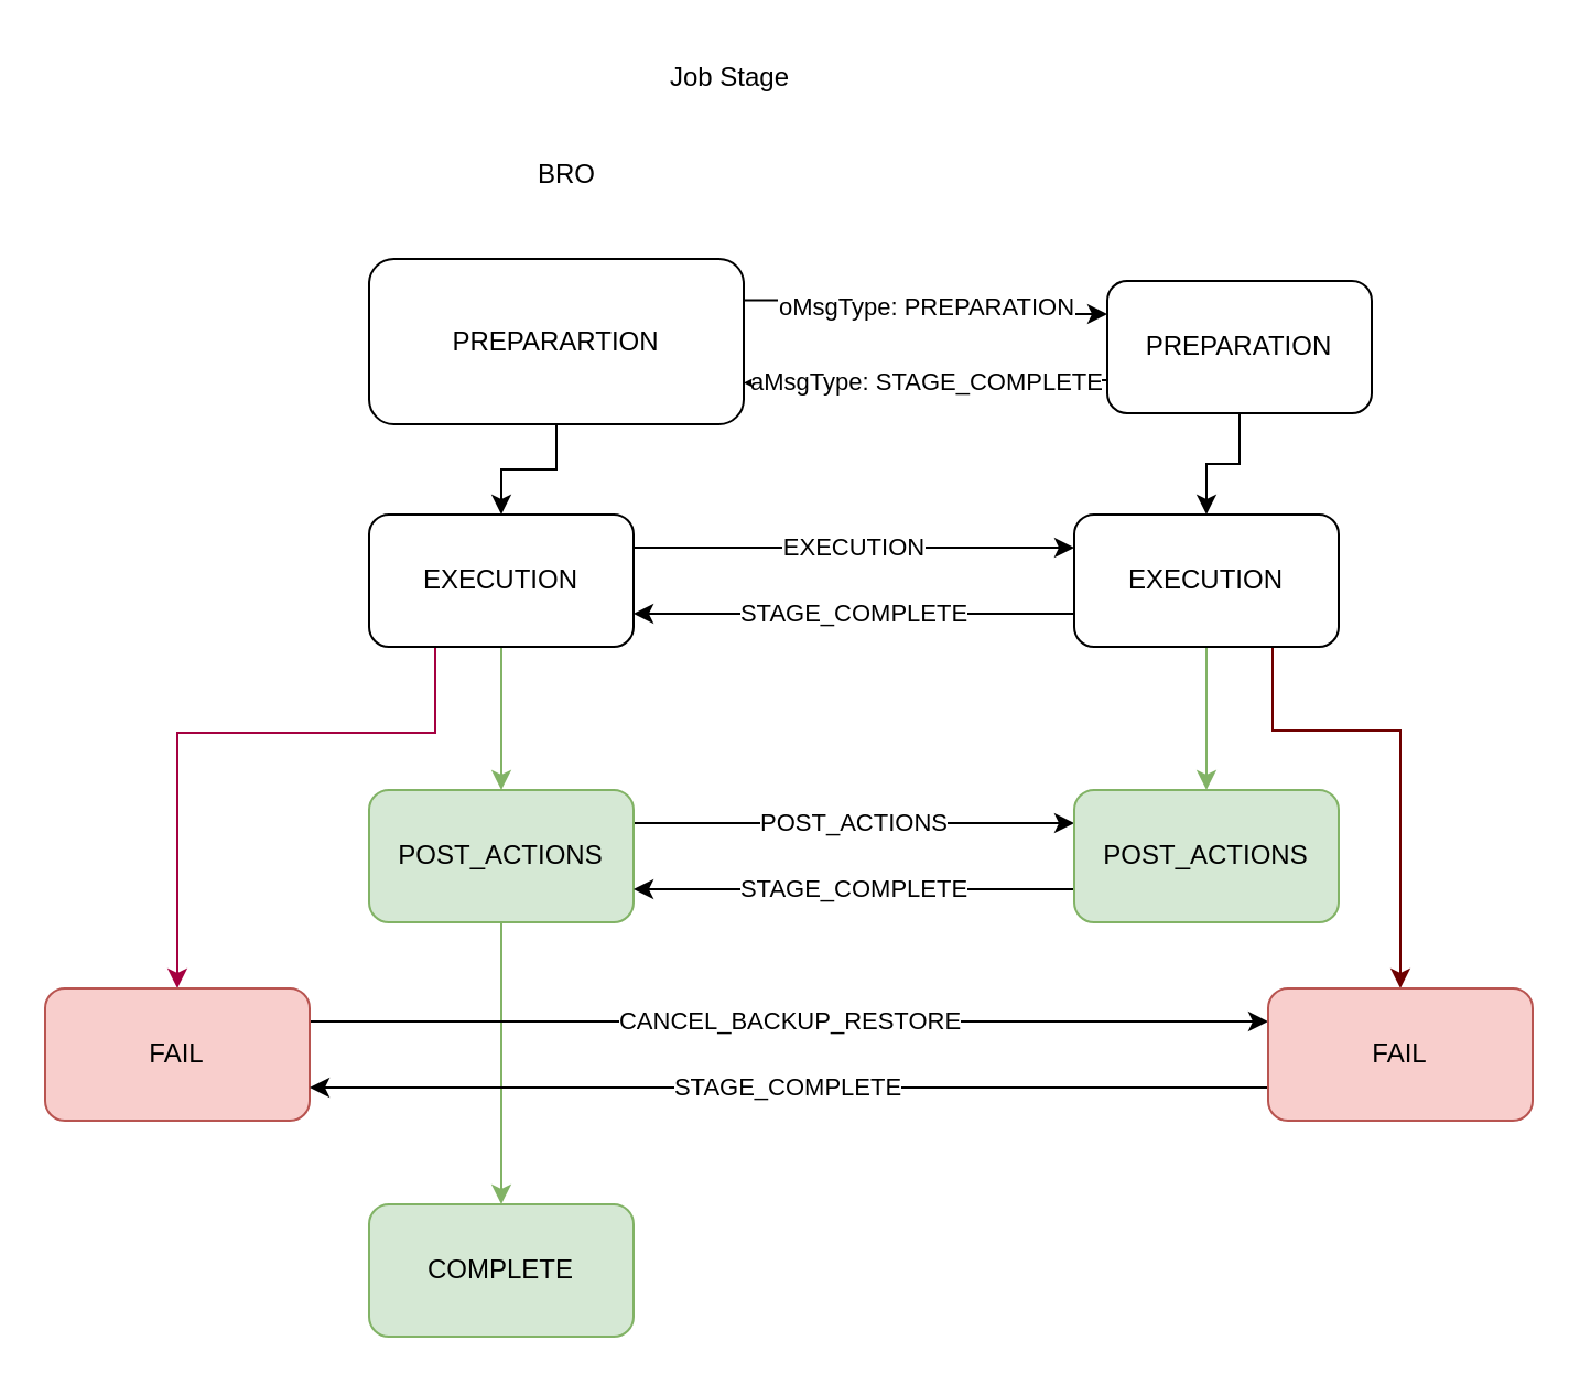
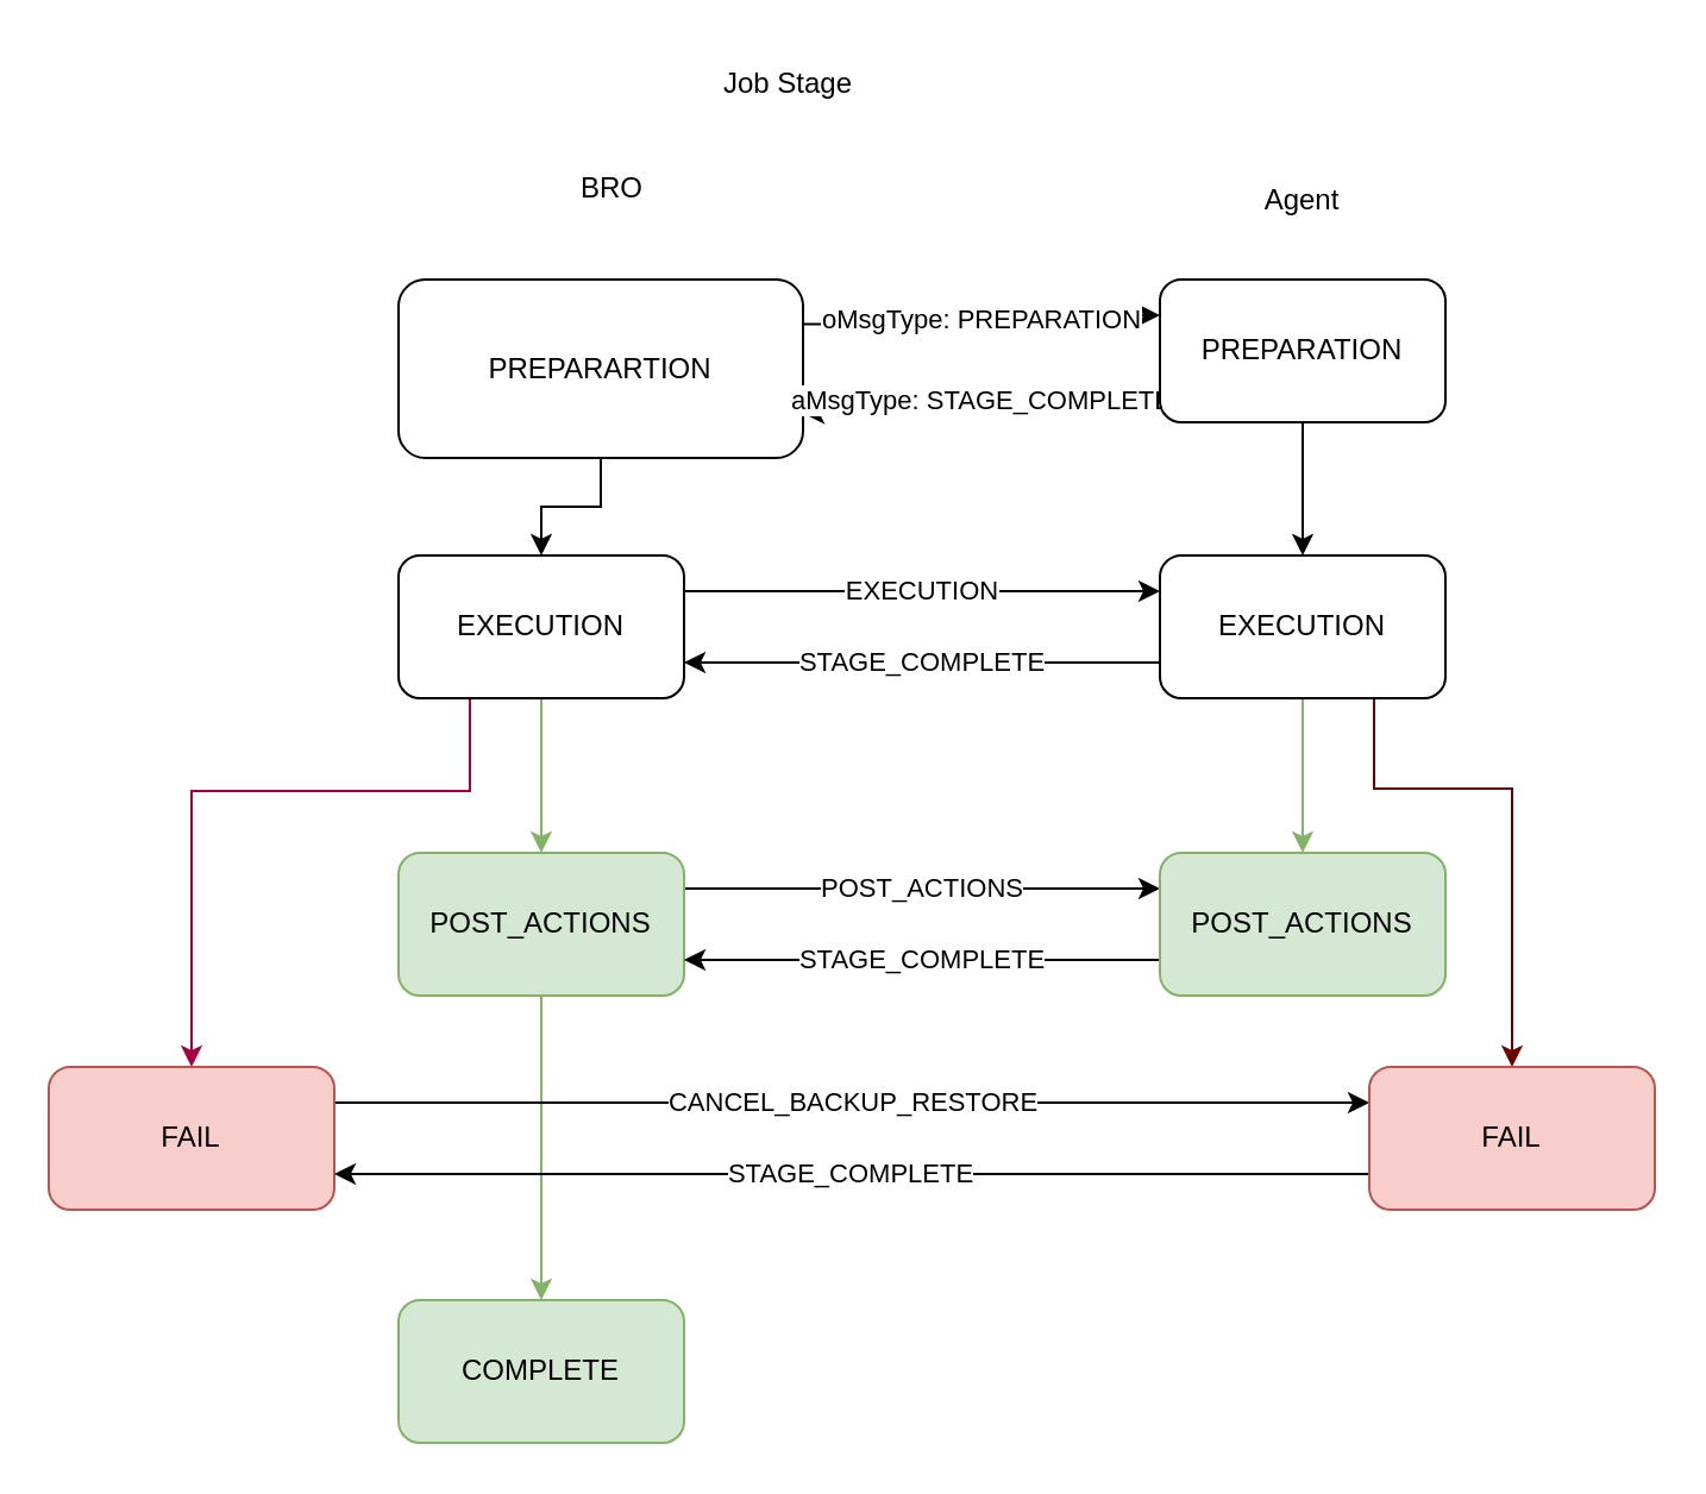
+ <mxCell id="9" value="Agent" style="text;html=1;strokeColor=none;fillColor=none;align=center;verticalAlign=middle;whiteSpace=wrap;rounded=0;" parent="1" vertex="1"><mxGeometry x="517" y="69" width="60" height="30" as="geometry" /></mxCell>
- <mxCell id="8" value="PREPARATION" style="rounded=1;whiteSpace=wrap;html=1;" parent="1" vertex="1"><mxGeometry x="502" y="127" width="120" height="60" as="geometry" /></mxCell>
+ <mxCell id="8" value="PREPARATION" style="rounded=1;whiteSpace=wrap;html=1;" parent="1" vertex="1"><mxGeometry x="487" y="117" width="120" height="60" as="geometry" /></mxCell>
